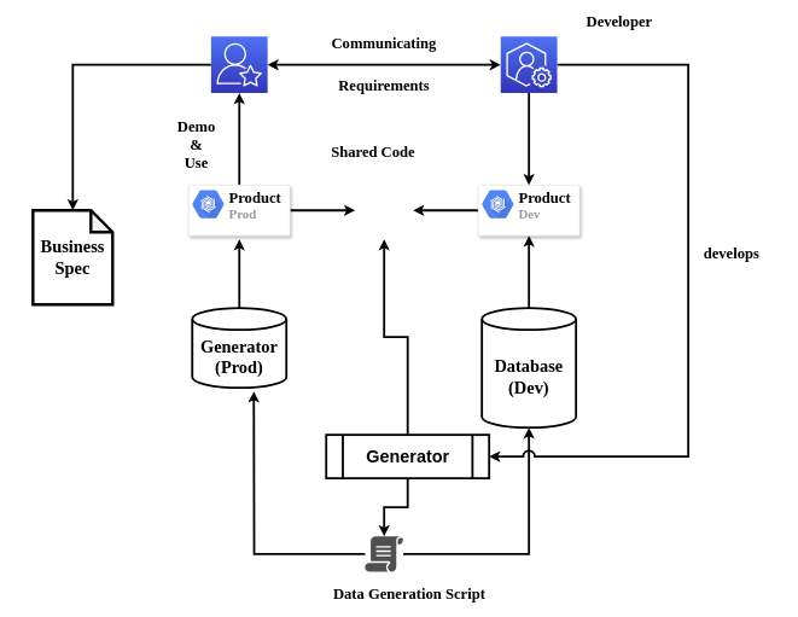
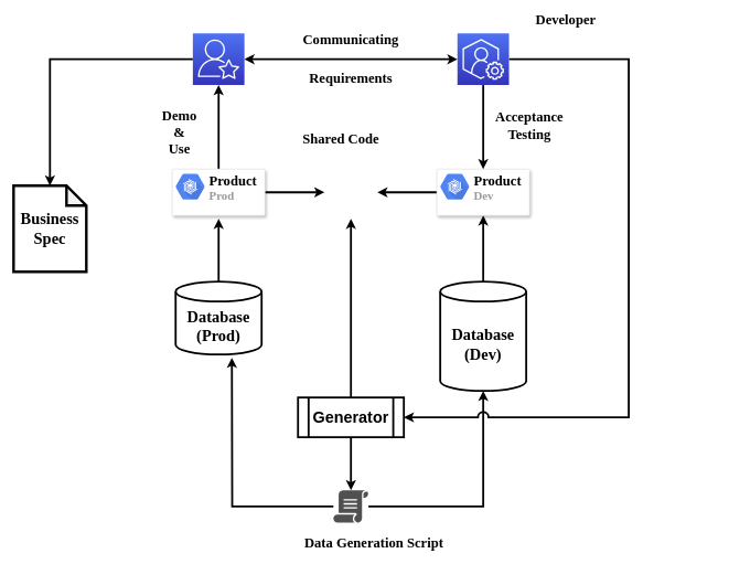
+ <mxCell id="28" value="&lt;font face=&quot;Ubuntu&quot;&gt;&lt;span style=&quot;font-size: 21px&quot;&gt;&lt;b&gt;Acceptance Testing&lt;/b&gt;&lt;/span&gt;&lt;/font&gt;" style="text;html=1;strokeColor=none;fillColor=none;align=center;verticalAlign=middle;whiteSpace=wrap;rounded=0;" vertex="1" parent="1"><mxGeometry x="780" y="180" width="40" height="20" as="geometry" /></mxCell>
- <mxCell id="34" value="&lt;font face=&quot;Ubuntu&quot;&gt;&lt;span style=&quot;font-size: 21px&quot;&gt;&lt;b&gt;develops&lt;/b&gt;&lt;/span&gt;&lt;/font&gt;" style="text;html=1;strokeColor=none;fillColor=none;align=center;verticalAlign=middle;whiteSpace=wrap;rounded=0;" vertex="1" parent="1"><mxGeometry x="940" y="340" width="140" height="20" as="geometry" /></mxCell>
- <mxCell id="2" value="&lt;font face=&quot;Ubuntu&quot; style=&quot;font-size: 24px&quot;&gt;&lt;b&gt;Business Spec&lt;/b&gt;&lt;/font&gt;" style="shape=note;whiteSpace=wrap;html=1;backgroundOutline=1;darkOpacity=0.05;strokeWidth=4;" vertex="1" parent="1"><mxGeometry x="45" y="290" width="110" height="130" as="geometry" /></mxCell>
+ <mxCell id="2" value="&lt;font face=&quot;Ubuntu&quot; style=&quot;font-size: 24px&quot;&gt;&lt;b&gt;Business Spec&lt;/b&gt;&lt;/font&gt;" style="shape=note;whiteSpace=wrap;html=1;backgroundOutline=1;darkOpacity=0.05;strokeWidth=4;" vertex="1" parent="1"><mxGeometry x="20" y="280" width="110" height="130" as="geometry" /></mxCell>
- <mxCell id="11" value="&lt;font style=&quot;font-size: 24px&quot; face=&quot;Ubuntu&quot;&gt;&lt;b&gt;Generator&lt;br&gt;(Prod)&lt;br&gt;&lt;/b&gt;&lt;/font&gt;" style="shape=cylinder3;whiteSpace=wrap;html=1;boundedLbl=1;backgroundOutline=1;size=15;strokeWidth=3;" vertex="1" parent="1"><mxGeometry x="265" y="425" width="130" height="110" as="geometry" /></mxCell>
+ <mxCell id="11" value="&lt;font style=&quot;font-size: 24px&quot; face=&quot;Ubuntu&quot;&gt;&lt;b&gt;Database&lt;br&gt;(Prod)&lt;br&gt;&lt;/b&gt;&lt;/font&gt;" style="shape=cylinder3;whiteSpace=wrap;html=1;boundedLbl=1;backgroundOutline=1;size=15;strokeWidth=3;" vertex="1" parent="1"><mxGeometry x="265" y="425" width="130" height="110" as="geometry" /></mxCell>
- <mxCell id="5" value="&lt;font style=&quot;font-size: 24px&quot;&gt;&lt;b&gt;Generator&lt;/b&gt;&lt;/font&gt;" style="shape=process;whiteSpace=wrap;html=1;backgroundOutline=1;strokeWidth=3;" vertex="1" parent="1"><mxGeometry x="450" y="600" width="225" height="60" as="geometry" /></mxCell>
+ <mxCell id="5" value="&lt;font style=&quot;font-size: 24px&quot;&gt;&lt;b&gt;Generator&lt;/b&gt;&lt;/font&gt;" style="shape=process;whiteSpace=wrap;html=1;backgroundOutline=1;strokeWidth=3;" vertex="1" parent="1"><mxGeometry x="450" y="600" width="160" height="60" as="geometry" /></mxCell>
